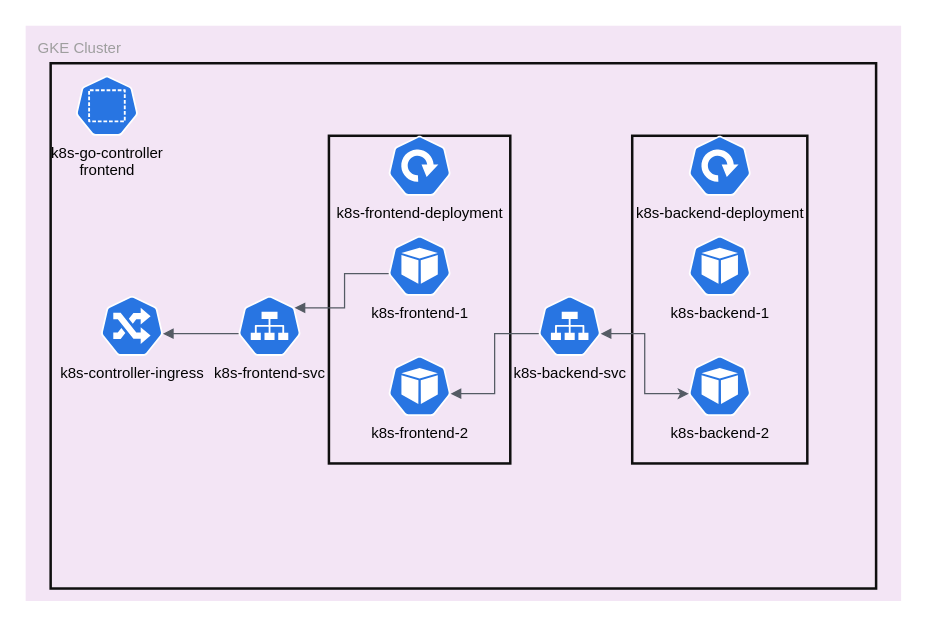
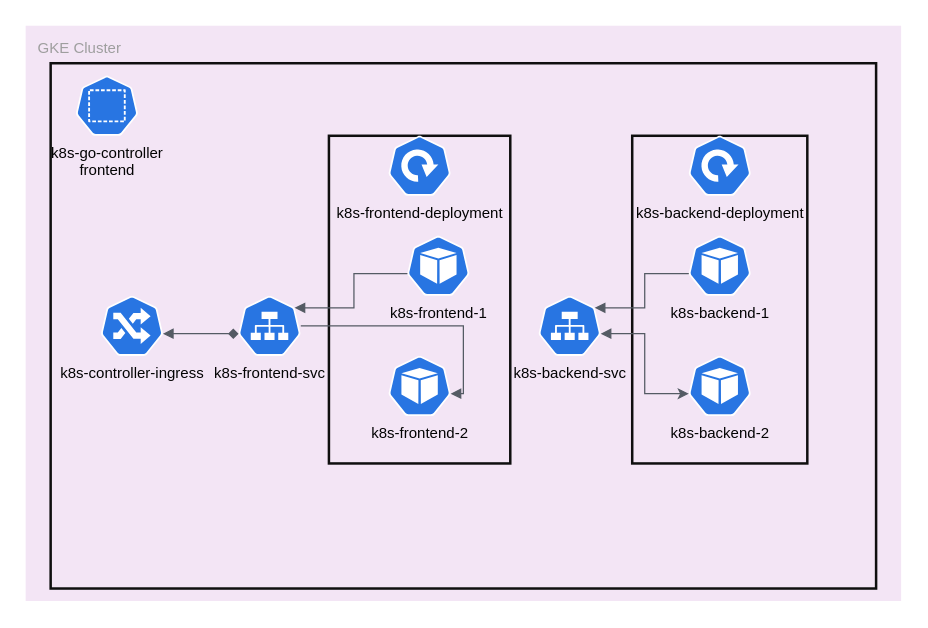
- <mxCell id="8" value="k8s-frontend-1" style="sketch=0;html=1;dashed=0;whitespace=wrap;fillColor=#2875E2;strokeColor=#ffffff;points=[[0.005,0.63,0],[0.1,0.2,0],[0.9,0.2,0],[0.5,0,0],[0.995,0.63,0],[0.72,0.99,0],[0.5,1,0],[0.28,0.99,0]];verticalLabelPosition=bottom;align=center;verticalAlign=top;shape=mxgraph.kubernetes.icon;prIcon=pod;strokeWidth=2;fontColor=#030303;" vertex="1" parent="1"><mxGeometry x="310" y="188" width="50" height="48" as="geometry" /></mxCell>
+ <mxCell id="8" value="k8s-frontend-1" style="sketch=0;html=1;dashed=0;whitespace=wrap;fillColor=#2875E2;strokeColor=#ffffff;points=[[0.005,0.63,0],[0.1,0.2,0],[0.9,0.2,0],[0.5,0,0],[0.995,0.63,0],[0.72,0.99,0],[0.5,1,0],[0.28,0.99,0]];verticalLabelPosition=bottom;align=center;verticalAlign=top;shape=mxgraph.kubernetes.icon;prIcon=pod;strokeWidth=2;fontColor=#030303;" vertex="1" parent="1"><mxGeometry x="325" y="188" width="50" height="48" as="geometry" /></mxCell>
+ <mxCell id="19" value="" style="edgeStyle=orthogonalEdgeStyle;html=1;endArrow=none;elbow=vertical;startArrow=block;startFill=1;strokeColor=#545B64;rounded=0;fontColor=#030303;entryX=0.005;entryY=0.63;entryDx=0;entryDy=0;entryPerimeter=0;exitX=0.9;exitY=0.2;exitDx=0;exitDy=0;exitPerimeter=0;" edge="1" parent="1" source="10" target="12"><mxGeometry width="100" relative="1" as="geometry"><mxPoint x="169.75" y="316.24" as="sourcePoint" /><mxPoint x="260.25" y="316.24" as="targetPoint" /></mxGeometry></mxCell>
- <mxCell id="16" value="" style="edgeStyle=orthogonalEdgeStyle;html=1;endArrow=none;elbow=vertical;startArrow=block;startFill=1;strokeColor=#545B64;rounded=0;fontColor=#030303;entryX=0.005;entryY=0.63;entryDx=0;entryDy=0;entryPerimeter=0;exitX=0.995;exitY=0.63;exitDx=0;exitDy=0;exitPerimeter=0;" edge="1" parent="1" source="4" target="7"><mxGeometry width="100" relative="1" as="geometry"><mxPoint x="110" y="270" as="sourcePoint" /><mxPoint x="210" y="270" as="targetPoint" /></mxGeometry></mxCell>
+ <mxCell id="16" value="" style="edgeStyle=orthogonalEdgeStyle;html=1;endArrow=diamond;elbow=vertical;startArrow=block;startFill=1;strokeColor=#545B64;rounded=0;fontColor=#030303;entryX=0.005;entryY=0.63;entryDx=0;entryDy=0;entryPerimeter=0;exitX=0.995;exitY=0.63;exitDx=0;exitDy=0;exitPerimeter=0;" edge="1" parent="1" source="4" target="7"><mxGeometry width="100" relative="1" as="geometry"><mxPoint x="110" y="270" as="sourcePoint" /><mxPoint x="210" y="270" as="targetPoint" /></mxGeometry></mxCell>
- <mxCell id="18" value="" style="edgeStyle=orthogonalEdgeStyle;html=1;endArrow=none;elbow=vertical;startArrow=block;startFill=1;strokeColor=#545B64;rounded=0;fontColor=#030303;entryX=0.005;entryY=0.63;entryDx=0;entryDy=0;entryPerimeter=0;exitX=0.995;exitY=0.63;exitDx=0;exitDy=0;exitPerimeter=0;" edge="1" parent="1" source="9" target="10"><mxGeometry width="100" relative="1" as="geometry"><mxPoint x="159.75" y="306.24" as="sourcePoint" /><mxPoint x="250.25" y="306.24" as="targetPoint" /></mxGeometry></mxCell>
+ <mxCell id="18" value="" style="edgeStyle=orthogonalEdgeStyle;html=1;endArrow=none;elbow=vertical;startArrow=block;startFill=1;strokeColor=#545B64;rounded=0;fontColor=#030303;exitX=0.995;exitY=0.63;exitDx=0;exitDy=0;exitPerimeter=0;" edge="1" parent="1" source="9" target="7"><mxGeometry width="100" relative="1" as="geometry"><mxPoint x="159.75" y="306.24" as="sourcePoint" /><mxPoint x="250.25" y="306.24" as="targetPoint" /></mxGeometry></mxCell>
